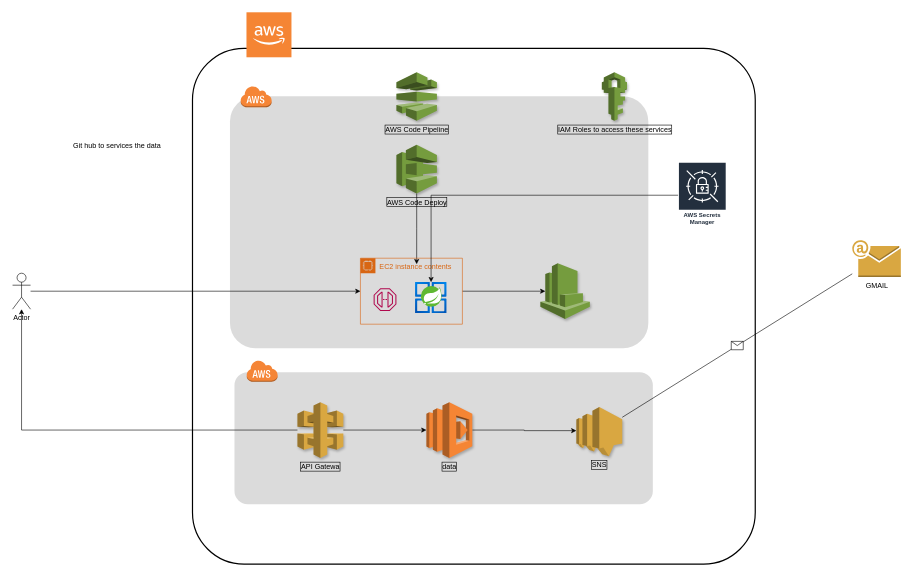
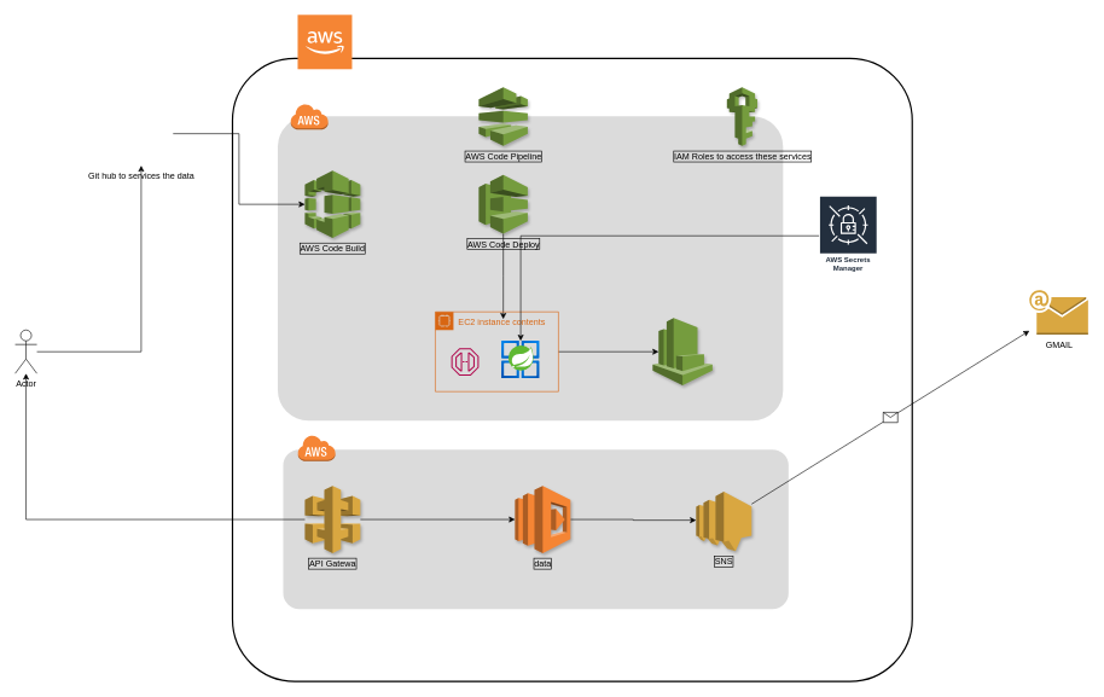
+ <mxCell id="5" style="edgeStyle=orthogonalEdgeStyle;rounded=0;orthogonalLoop=1;jettySize=auto;html=1;entryX=0;entryY=0.5;entryDx=0;entryDy=0;entryPerimeter=0;" edge="1" parent="1" source="6" target="7"><mxGeometry relative="1" as="geometry" /></mxCell>
+ <mxCell id="7" value="AWS Code Build&lt;br&gt;" style="outlineConnect=0;dashed=0;verticalLabelPosition=bottom;verticalAlign=top;align=center;html=1;shape=mxgraph.aws3.codebuild;fillColor=#759C3E;gradientColor=none;labelBackgroundColor=none;labelBorderColor=default;shadow=1;sketch=0;" vertex="1" parent="1"><mxGeometry x="420" y="235" width="76.5" height="93" as="geometry" /></mxCell>
- <mxCell id="22" value="" style="endArrow=none;html=1;rounded=0;" edge="1" parent="1" source="21" target="24"><mxGeometry relative="1" as="geometry"><mxPoint x="1030" y="715.79" as="sourcePoint" /><mxPoint x="1130" y="715.79" as="targetPoint" /></mxGeometry></mxCell>
+ <mxCell id="22" value="" style="endArrow=classic;html=1;rounded=0;" edge="1" parent="1" source="21" target="24"><mxGeometry relative="1" as="geometry"><mxPoint x="1030" y="715.79" as="sourcePoint" /><mxPoint x="1130" y="715.79" as="targetPoint" /></mxGeometry></mxCell>
- <mxCell id="30" style="edgeStyle=orthogonalEdgeStyle;rounded=0;orthogonalLoop=1;jettySize=auto;html=1;entryX=0;entryY=0.5;entryDx=0;entryDy=0;" edge="1" parent="1" source="31" target="25"><mxGeometry relative="1" as="geometry" /></mxCell>
+ <mxCell id="30" style="edgeStyle=orthogonalEdgeStyle;rounded=0;orthogonalLoop=1;jettySize=auto;html=1;" edge="1" parent="1" source="31" target="6"><mxGeometry relative="1" as="geometry" /></mxCell>
- <mxCell id="18" value="API Gatewa" style="outlineConnect=0;dashed=0;verticalLabelPosition=bottom;verticalAlign=top;align=center;html=1;shape=mxgraph.aws3.api_gateway;fillColor=#D9A741;gradientColor=none;labelBackgroundColor=none;labelBorderColor=default;shadow=1;sketch=0;" vertex="1" parent="1"><mxGeometry x="495" y="670" width="76.5" height="93" as="geometry" /></mxCell>
+ <mxCell id="18" value="API Gatewa" style="outlineConnect=0;dashed=0;verticalLabelPosition=bottom;verticalAlign=top;align=center;html=1;shape=mxgraph.aws3.api_gateway;fillColor=#D9A741;gradientColor=none;labelBackgroundColor=none;labelBorderColor=default;shadow=1;sketch=0;" vertex="1" parent="1"><mxGeometry x="420" y="670" width="76.5" height="93" as="geometry" /></mxCell>
